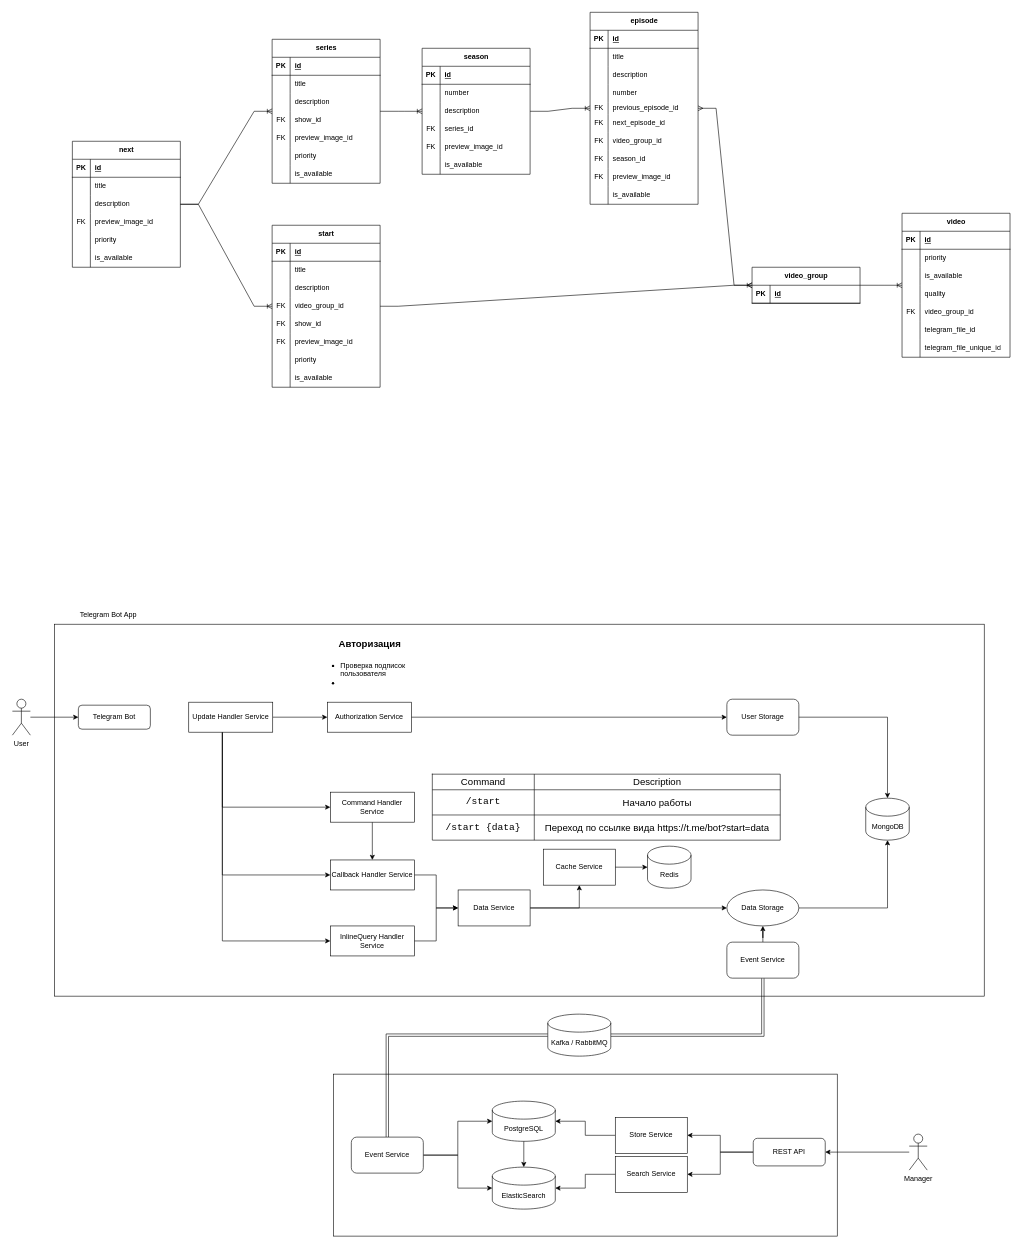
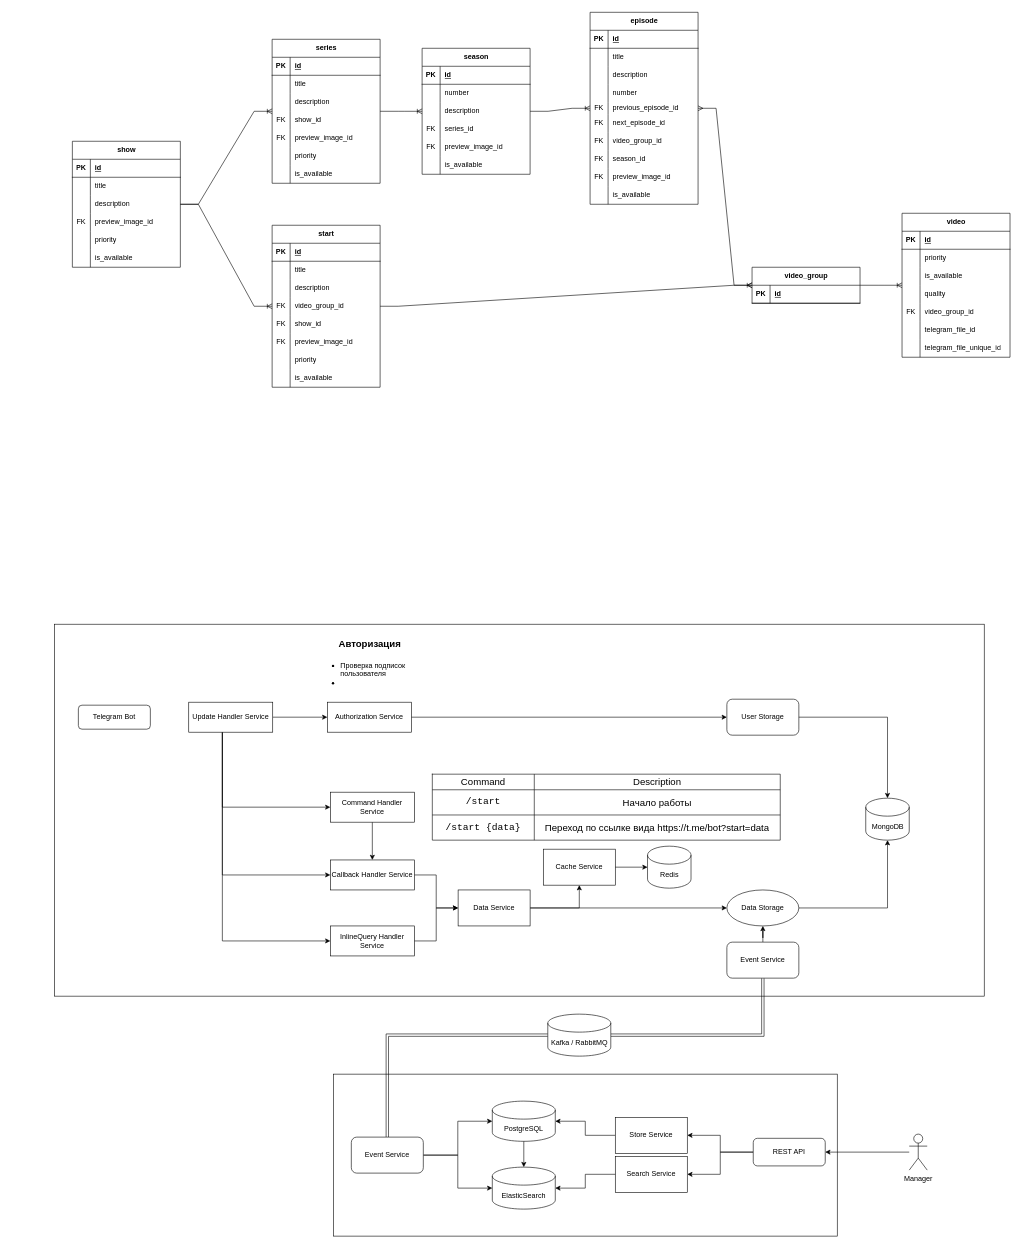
- <mxCell id="34" value="next" style="shape=table;startSize=30;container=1;collapsible=1;childLayout=tableLayout;fixedRows=1;rowLines=0;fontStyle=1;align=center;resizeLast=1;html=1;" parent="1" vertex="1"><mxGeometry x="120" y="235" width="180" height="210" as="geometry"><mxRectangle x="760" y="60" width="70" height="30" as="alternateBounds" /></mxGeometry></mxCell>
+ <mxCell id="34" value="show" style="shape=table;startSize=30;container=1;collapsible=1;childLayout=tableLayout;fixedRows=1;rowLines=0;fontStyle=1;align=center;resizeLast=1;html=1;" parent="1" vertex="1"><mxGeometry x="120" y="235" width="180" height="210" as="geometry"><mxRectangle x="760" y="60" width="70" height="30" as="alternateBounds" /></mxGeometry></mxCell>
- <mxCell id="211" value="Telegram Bot App" style="text;html=1;align=center;verticalAlign=middle;whiteSpace=wrap;rounded=0;" vertex="1" parent="1"><mxGeometry x="90" y="1010" width="180" height="30" as="geometry" /></mxCell>
- <mxCell id="5" value="&lt;div&gt;&lt;span style=&quot;background-color: initial;&quot;&gt;User&lt;/span&gt;&lt;br&gt;&lt;/div&gt;" style="shape=umlActor;verticalLabelPosition=bottom;verticalAlign=top;html=1;" parent="1" vertex="1"><mxGeometry x="20" y="1165" width="30" height="60" as="geometry" /></mxCell>
- <mxCell id="4" style="edgeStyle=orthogonalEdgeStyle;rounded=0;orthogonalLoop=1;jettySize=auto;html=1;" parent="1" source="5" target="7" edge="1"><mxGeometry relative="1" as="geometry" /></mxCell>
